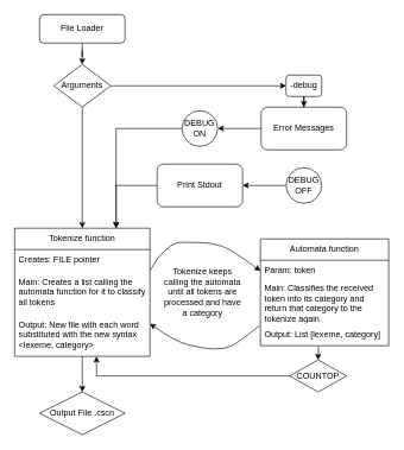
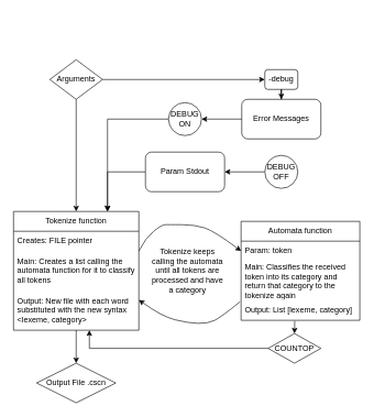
- <mxCell id="2" value="File Loader" style="rounded=1;whiteSpace=wrap;html=1;fontSize=12;glass=0;strokeWidth=1;shadow=0;" vertex="1" parent="1"><mxGeometry x="55" y="20" width="120" height="40" as="geometry" /></mxCell>
- <mxCell id="4" value="" style="edgeStyle=orthogonalEdgeStyle;rounded=0;orthogonalLoop=1;jettySize=auto;html=1;exitX=0.5;exitY=0;exitDx=0;exitDy=0;endArrow=none;endFill=0;startArrow=classic;startFill=1;" edge="1" parent="1" source="15" target="2"><mxGeometry relative="1" as="geometry" /></mxCell>
- <mxCell id="23" value="Print Stdout" style="rounded=1;whiteSpace=wrap;html=1;" vertex="1" parent="1"><mxGeometry x="220" y="230" width="120" height="60" as="geometry" /></mxCell>
+ <mxCell id="23" value="Param Stdout" style="rounded=1;whiteSpace=wrap;html=1;" vertex="1" parent="1"><mxGeometry x="220" y="230" width="120" height="60" as="geometry" /></mxCell>
